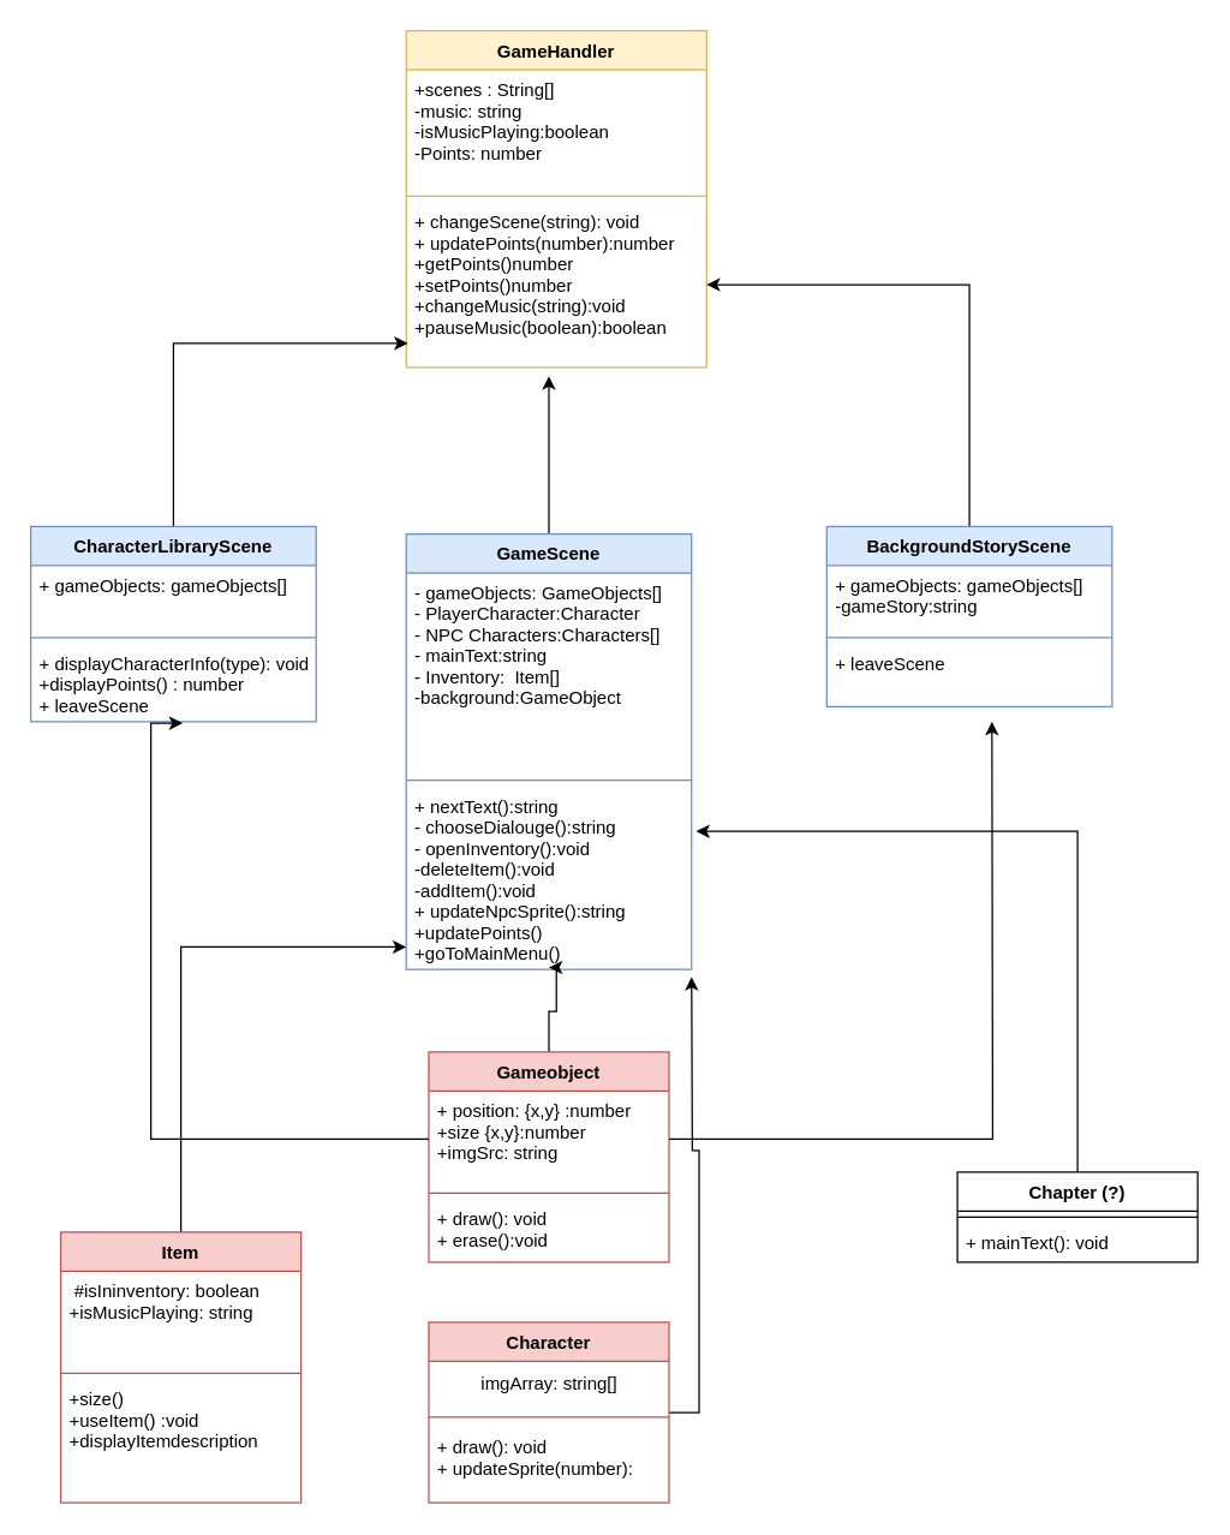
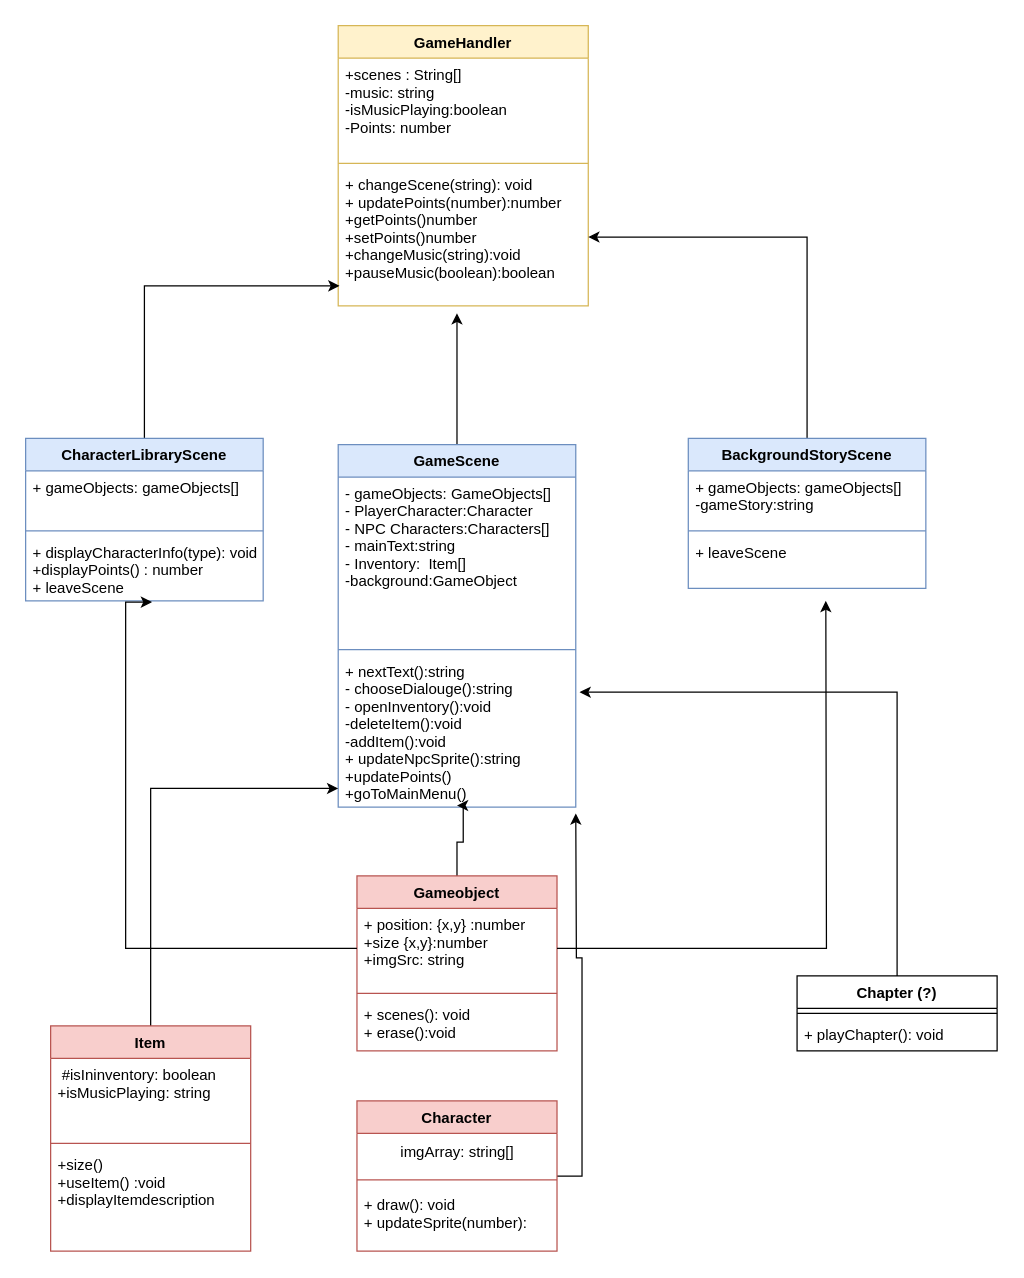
- <mxCell id="26" value="+ draw(): void&#10;+ erase():void&#10;&#10;" style="text;strokeColor=none;fillColor=none;align=left;verticalAlign=top;spacingLeft=4;spacingRight=4;overflow=hidden;rotatable=0;points=[[0,0.5],[1,0.5]];portConstraint=eastwest;" vertex="1" parent="22"><mxGeometry y="98" width="160" height="42" as="geometry" /></mxCell>
+ <mxCell id="26" value="+ scenes(): void&#10;+ erase():void&#10;&#10;" style="text;strokeColor=none;fillColor=none;align=left;verticalAlign=top;spacingLeft=4;spacingRight=4;overflow=hidden;rotatable=0;points=[[0,0.5],[1,0.5]];portConstraint=eastwest;" vertex="1" parent="22"><mxGeometry y="98" width="160" height="42" as="geometry" /></mxCell>
- <mxCell id="41" value="+ mainText(): void" style="text;strokeColor=none;fillColor=none;align=left;verticalAlign=top;spacingLeft=4;spacingRight=4;overflow=hidden;rotatable=0;points=[[0,0.5],[1,0.5]];portConstraint=eastwest;" vertex="1" parent="39"><mxGeometry y="34" width="160" height="26" as="geometry" /></mxCell>
+ <mxCell id="41" value="+ playChapter(): void" style="text;strokeColor=none;fillColor=none;align=left;verticalAlign=top;spacingLeft=4;spacingRight=4;overflow=hidden;rotatable=0;points=[[0,0.5],[1,0.5]];portConstraint=eastwest;" vertex="1" parent="39"><mxGeometry y="34" width="160" height="26" as="geometry" /></mxCell>
